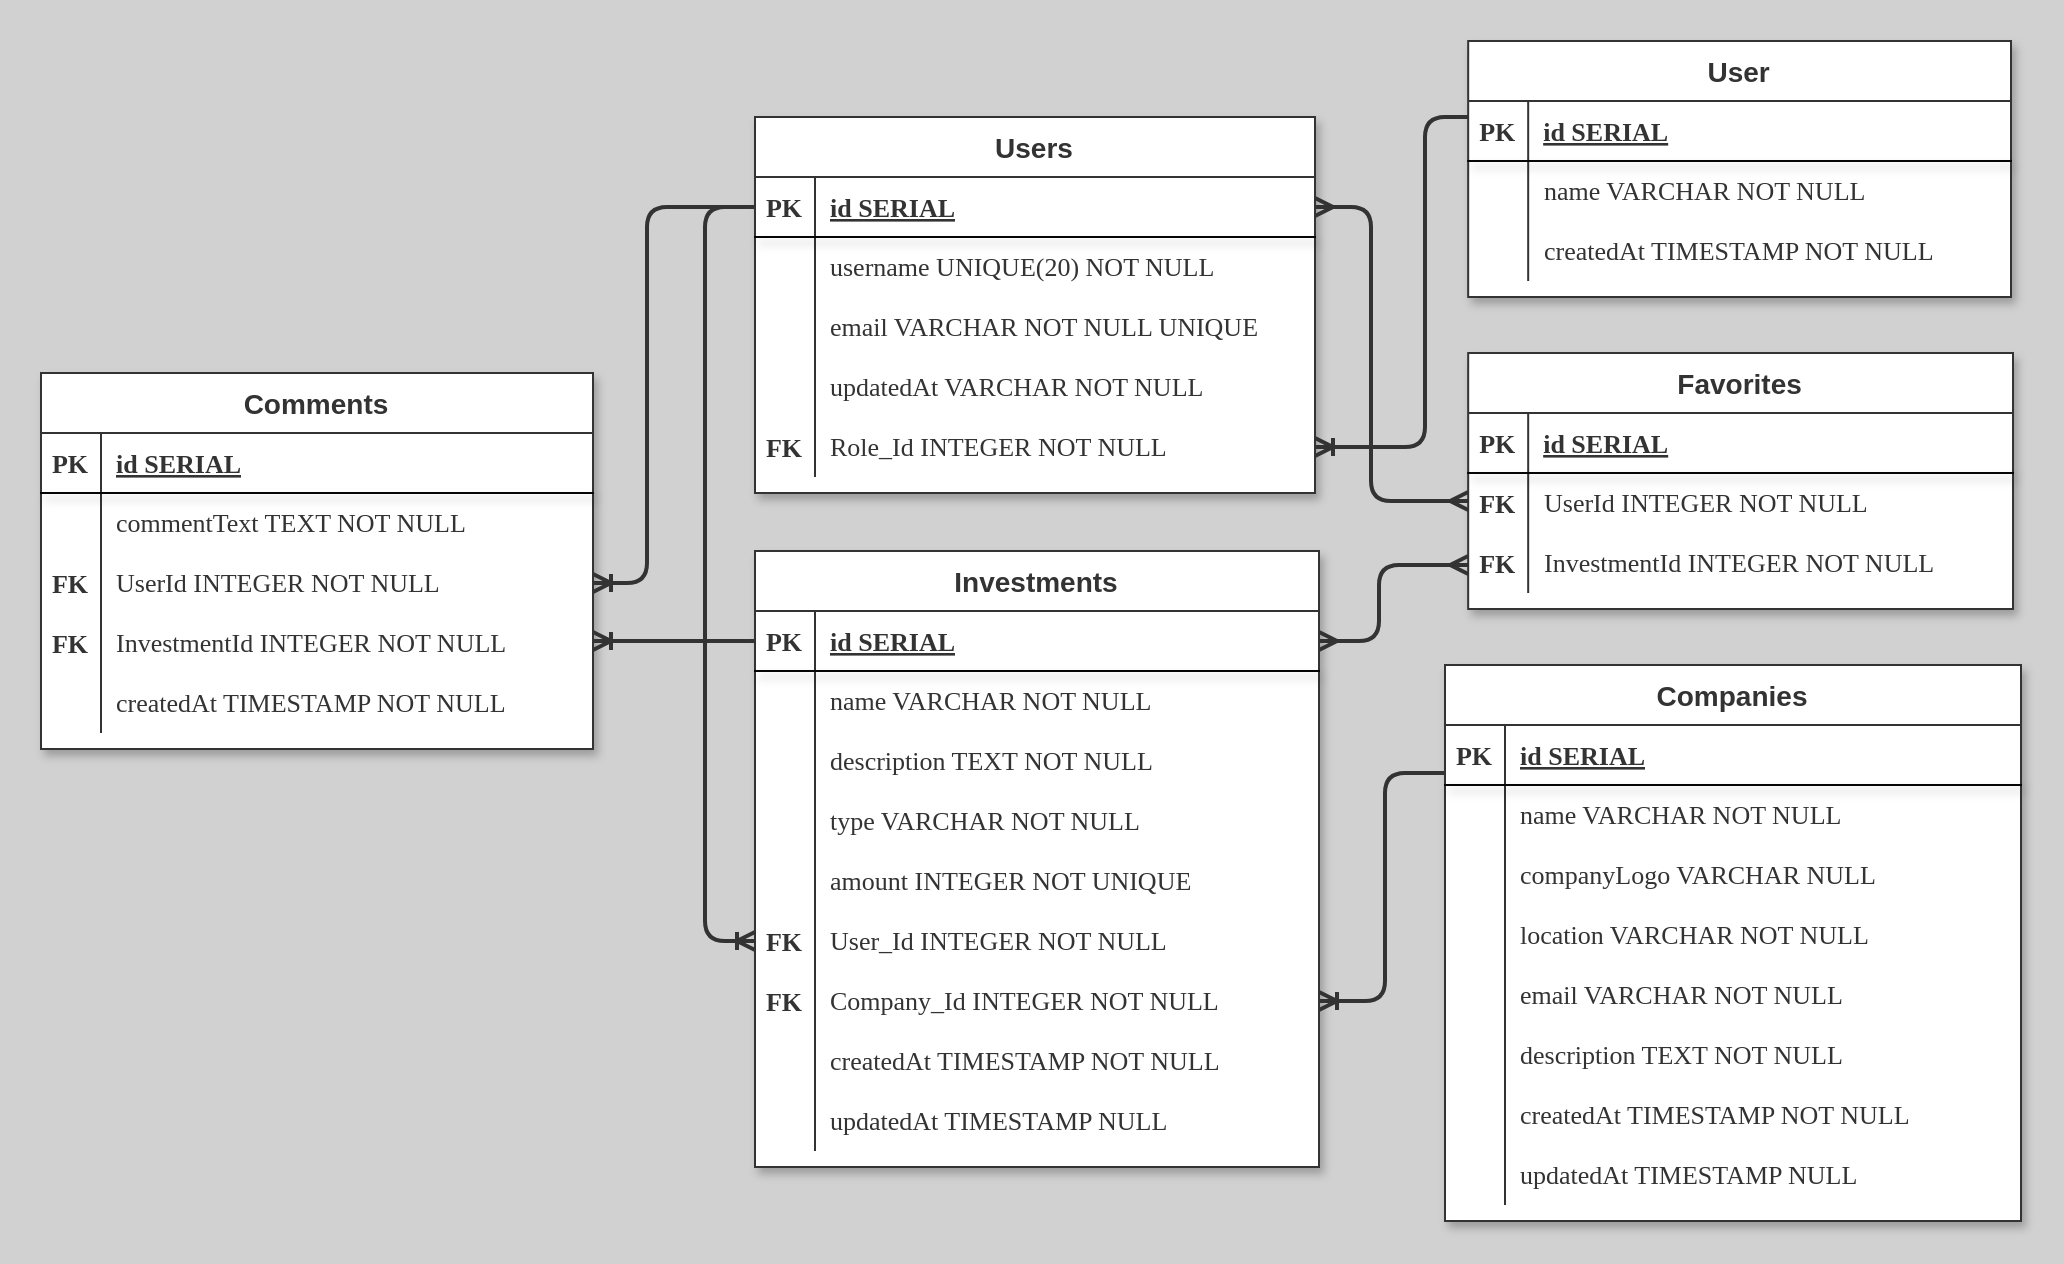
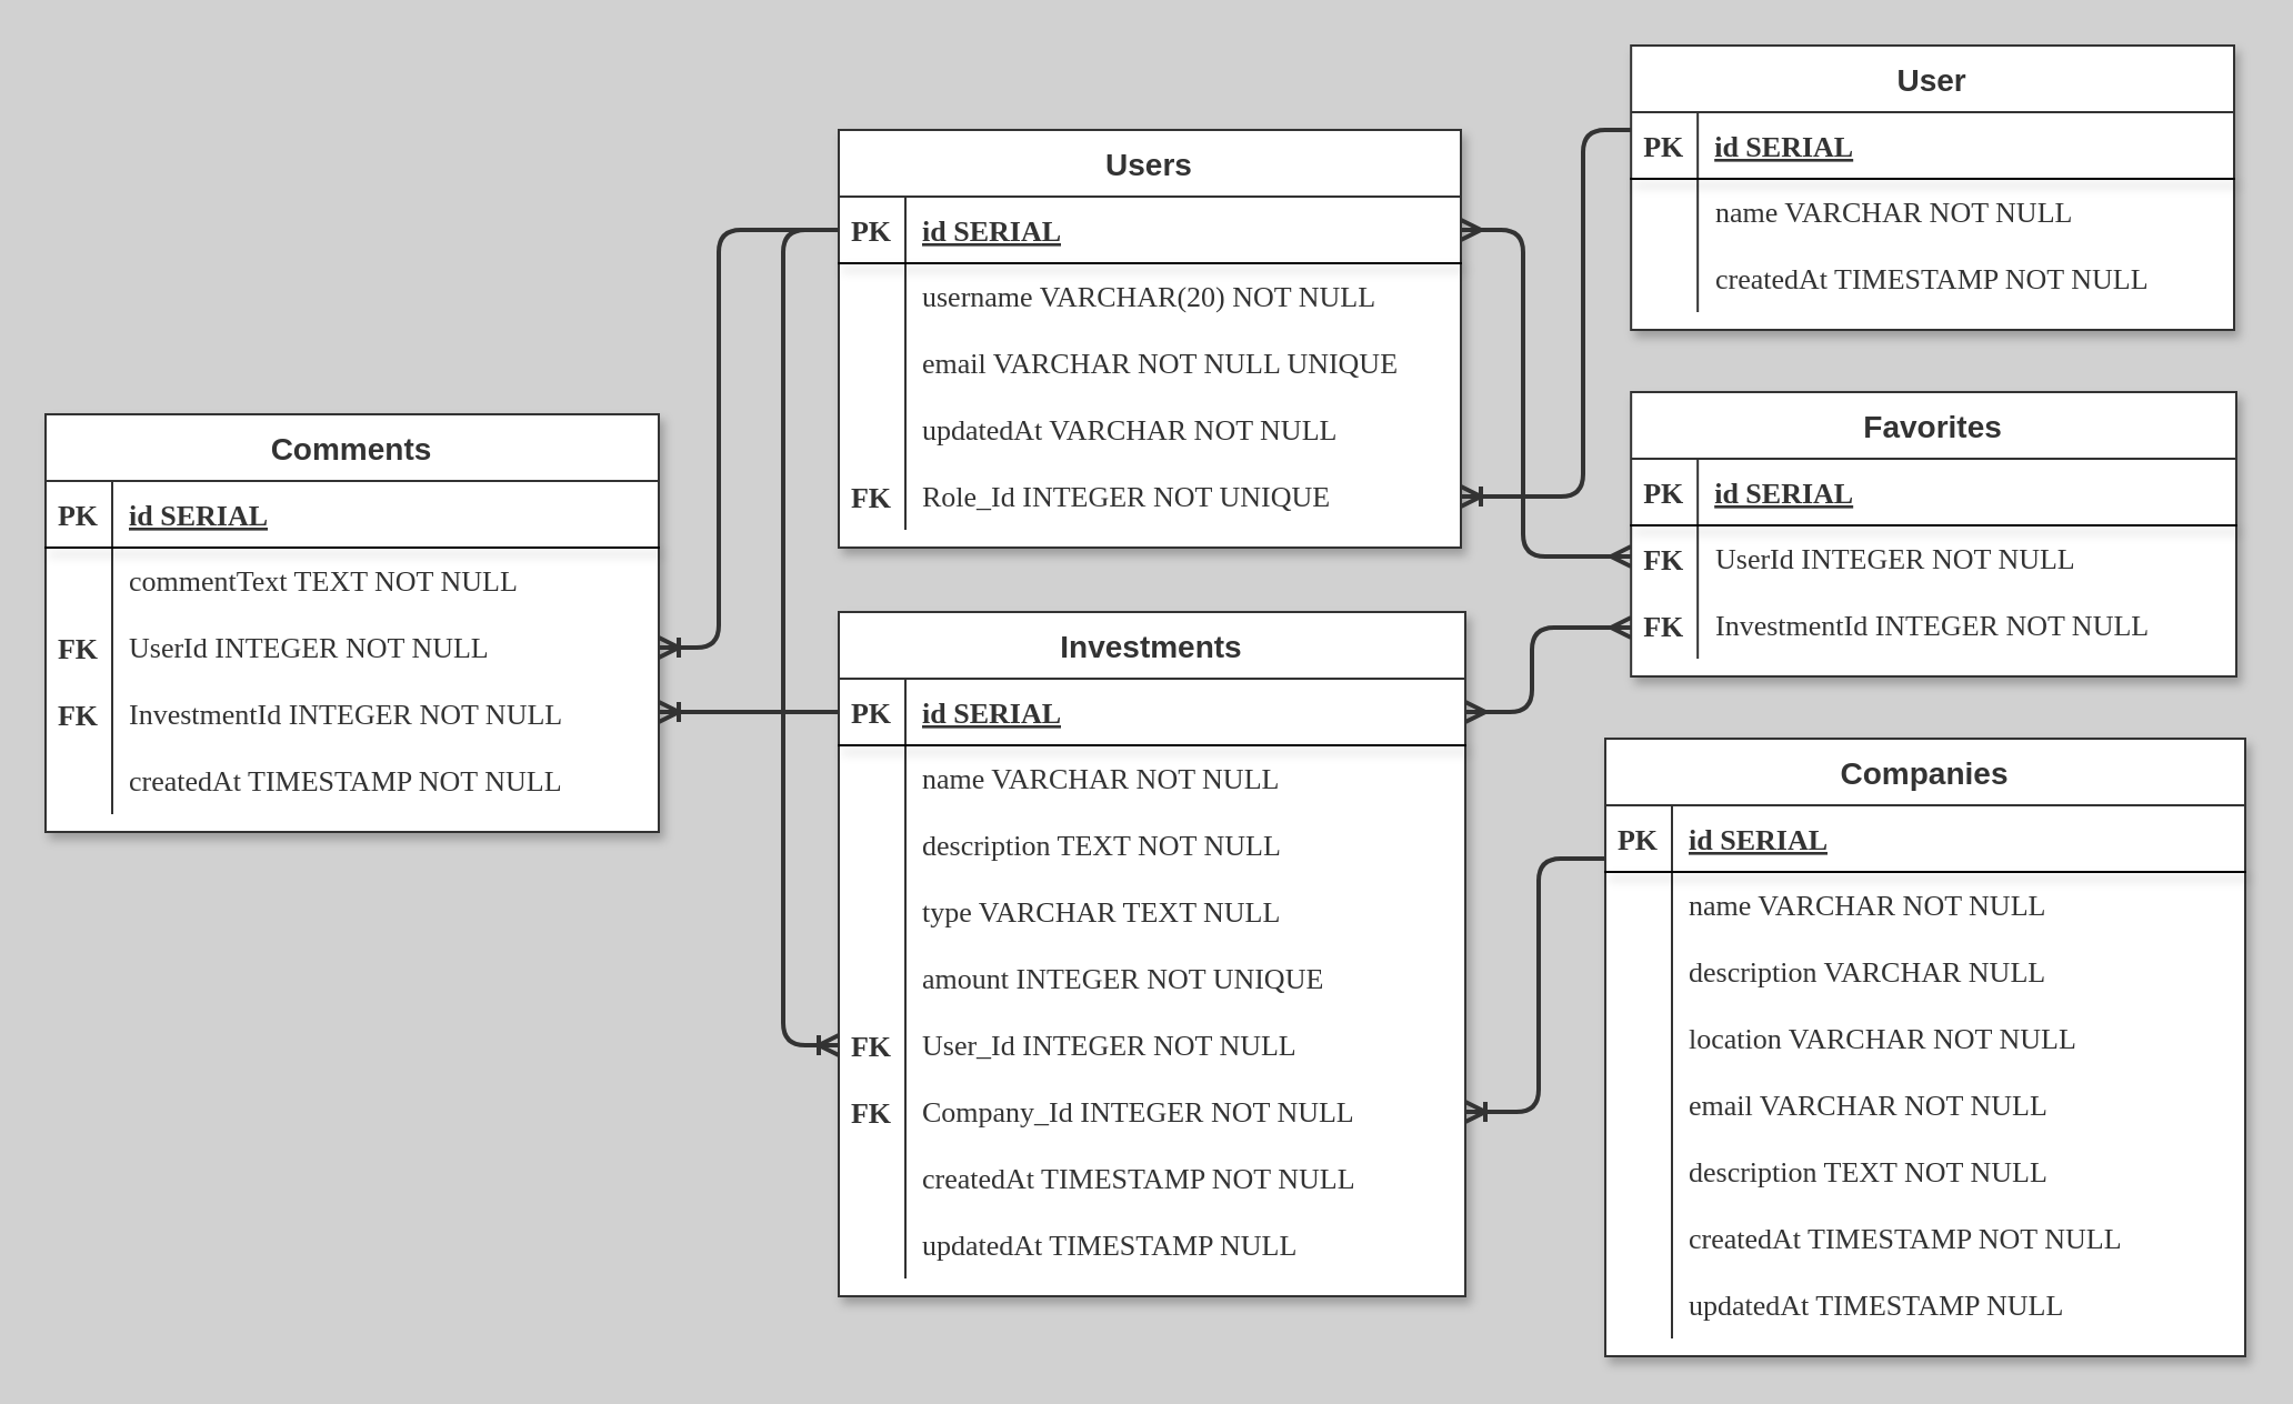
- <mxCell id="8" value="username UNIQUE(20) NOT NULL" style="shape=partialRectangle;connectable=0;fillColor=none;top=0;left=0;bottom=0;right=0;align=left;spacingLeft=6;overflow=hidden;rounded=0;shadow=1;comic=0;fillStyle=auto;pointerEvents=1;strokeColor=#050505;strokeWidth=1;fontFamily=Lucida Console;fontSize=13;fontColor=#333333;startSize=34;labelBackgroundColor=none;labelBorderColor=none;html=1;fontStyle=0" parent="6" vertex="1"><mxGeometry x="30" width="250" height="30" as="geometry"><mxRectangle width="250" height="30" as="alternateBounds" /></mxGeometry></mxCell>
+ <mxCell id="8" value="username VARCHAR(20) NOT NULL" style="shape=partialRectangle;connectable=0;fillColor=none;top=0;left=0;bottom=0;right=0;align=left;spacingLeft=6;overflow=hidden;rounded=0;shadow=1;comic=0;fillStyle=auto;pointerEvents=1;strokeColor=#050505;strokeWidth=1;fontFamily=Lucida Console;fontSize=13;fontColor=#333333;startSize=34;labelBackgroundColor=none;labelBorderColor=none;html=1;fontStyle=0" parent="6" vertex="1"><mxGeometry x="30" width="250" height="30" as="geometry"><mxRectangle width="250" height="30" as="alternateBounds" /></mxGeometry></mxCell>
- <mxCell id="17" value="Role_Id INTEGER NOT NULL" style="shape=partialRectangle;connectable=0;fillColor=none;top=0;left=0;bottom=0;right=0;align=left;spacingLeft=6;overflow=hidden;rounded=0;shadow=1;comic=0;fillStyle=auto;pointerEvents=1;strokeColor=#050505;strokeWidth=1;fontFamily=Lucida Console;fontSize=13;fontColor=#333333;startSize=34;labelBackgroundColor=none;labelBorderColor=none;html=1;fontStyle=0" parent="15" vertex="1"><mxGeometry x="30" width="250" height="30" as="geometry"><mxRectangle width="250" height="30" as="alternateBounds" /></mxGeometry></mxCell>
+ <mxCell id="17" value="Role_Id INTEGER NOT UNIQUE" style="shape=partialRectangle;connectable=0;fillColor=none;top=0;left=0;bottom=0;right=0;align=left;spacingLeft=6;overflow=hidden;rounded=0;shadow=1;comic=0;fillStyle=auto;pointerEvents=1;strokeColor=#050505;strokeWidth=1;fontFamily=Lucida Console;fontSize=13;fontColor=#333333;startSize=34;labelBackgroundColor=none;labelBorderColor=none;html=1;fontStyle=0" parent="15" vertex="1"><mxGeometry x="30" width="250" height="30" as="geometry"><mxRectangle width="250" height="30" as="alternateBounds" /></mxGeometry></mxCell>
- <mxCell id="30" value="type VARCHAR NOT NULL" style="shape=partialRectangle;connectable=0;fillColor=none;top=0;left=0;bottom=0;right=0;align=left;spacingLeft=6;overflow=hidden;rounded=0;shadow=1;comic=0;fillStyle=auto;pointerEvents=1;strokeColor=#050505;strokeWidth=1;fontFamily=Lucida Console;fontSize=13;fontColor=#333333;startSize=34;labelBackgroundColor=none;labelBorderColor=none;html=1;fontStyle=0" vertex="1" parent="28"><mxGeometry x="30" width="252" height="30" as="geometry"><mxRectangle width="252" height="30" as="alternateBounds" /></mxGeometry></mxCell>
+ <mxCell id="30" value="type VARCHAR TEXT NULL" style="shape=partialRectangle;connectable=0;fillColor=none;top=0;left=0;bottom=0;right=0;align=left;spacingLeft=6;overflow=hidden;rounded=0;shadow=1;comic=0;fillStyle=auto;pointerEvents=1;strokeColor=#050505;strokeWidth=1;fontFamily=Lucida Console;fontSize=13;fontColor=#333333;startSize=34;labelBackgroundColor=none;labelBorderColor=none;html=1;fontStyle=0" vertex="1" parent="28"><mxGeometry x="30" width="252" height="30" as="geometry"><mxRectangle width="252" height="30" as="alternateBounds" /></mxGeometry></mxCell>
- <mxCell id="55" value="companyLogo VARCHAR NULL" style="shape=partialRectangle;connectable=0;fillColor=none;top=0;left=0;bottom=0;right=0;align=left;spacingLeft=6;overflow=hidden;rounded=0;shadow=1;comic=0;fillStyle=auto;pointerEvents=1;strokeColor=#050505;strokeWidth=1;fontFamily=Lucida Console;fontSize=13;fontColor=#333333;startSize=34;labelBackgroundColor=none;labelBorderColor=none;html=1;fontStyle=0" vertex="1" parent="53"><mxGeometry x="30" width="258" height="30" as="geometry"><mxRectangle width="258" height="30" as="alternateBounds" /></mxGeometry></mxCell>
+ <mxCell id="55" value="description VARCHAR NULL" style="shape=partialRectangle;connectable=0;fillColor=none;top=0;left=0;bottom=0;right=0;align=left;spacingLeft=6;overflow=hidden;rounded=0;shadow=1;comic=0;fillStyle=auto;pointerEvents=1;strokeColor=#050505;strokeWidth=1;fontFamily=Lucida Console;fontSize=13;fontColor=#333333;startSize=34;labelBackgroundColor=none;labelBorderColor=none;html=1;fontStyle=0" vertex="1" parent="53"><mxGeometry x="30" width="258" height="30" as="geometry"><mxRectangle width="258" height="30" as="alternateBounds" /></mxGeometry></mxCell>
